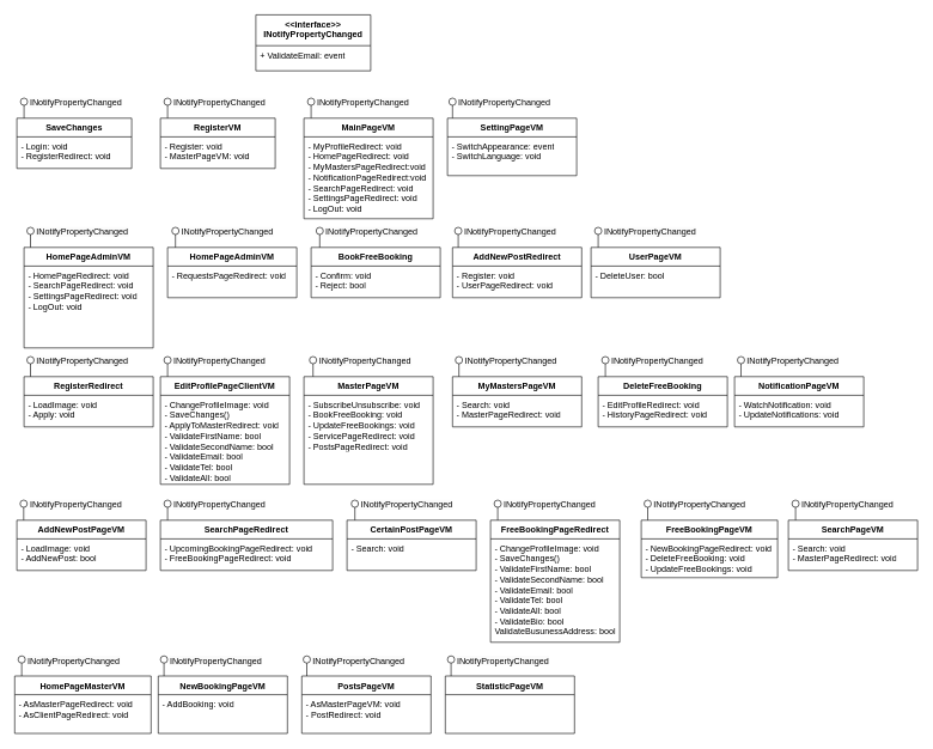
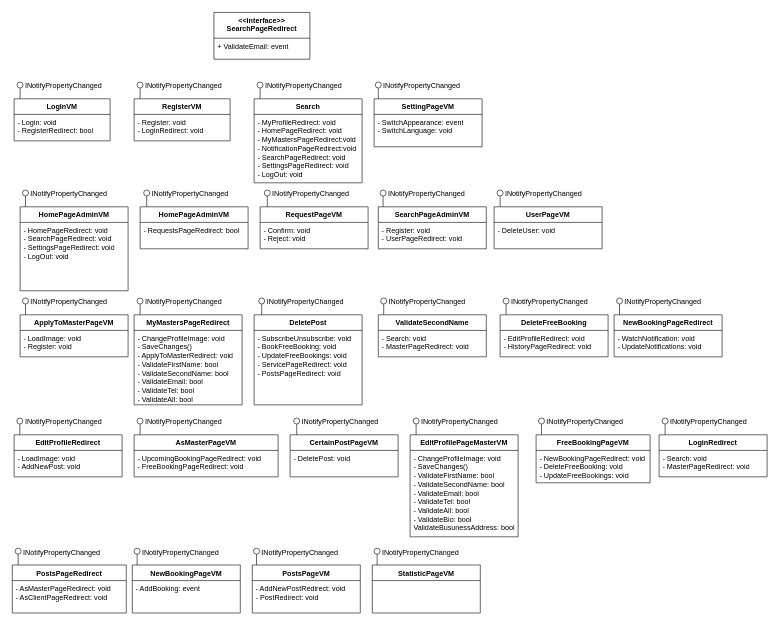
- <mxCell id="51" value="&amp;lt;&amp;lt;interface&amp;gt;&amp;gt;&lt;div&gt;INotifyPropertyChanged&lt;br&gt;&lt;/div&gt;" style="swimlane;fontStyle=1;align=center;verticalAlign=top;childLayout=stackLayout;horizontal=1;startSize=43;horizontalStack=0;resizeParent=1;resizeParentMax=0;resizeLast=0;collapsible=1;marginBottom=0;whiteSpace=wrap;html=1;" vertex="1" parent="1"><mxGeometry x="356" y="20" width="160" height="78" as="geometry"><mxRectangle x="100" y="130" width="100" height="30" as="alternateBounds" /></mxGeometry></mxCell>
+ <mxCell id="51" value="&amp;lt;&amp;lt;interface&amp;gt;&amp;gt;&lt;div&gt;SearchPageRedirect&lt;br&gt;&lt;/div&gt;" style="swimlane;fontStyle=1;align=center;verticalAlign=top;childLayout=stackLayout;horizontal=1;startSize=43;horizontalStack=0;resizeParent=1;resizeParentMax=0;resizeLast=0;collapsible=1;marginBottom=0;whiteSpace=wrap;html=1;" vertex="1" parent="1"><mxGeometry x="356" y="20" width="160" height="78" as="geometry"><mxRectangle x="100" y="130" width="100" height="30" as="alternateBounds" /></mxGeometry></mxCell>
- <mxCell id="2" value="SaveChanges" style="swimlane;fontStyle=1;align=center;verticalAlign=top;childLayout=stackLayout;horizontal=1;startSize=26;horizontalStack=0;resizeParent=1;resizeParentMax=0;resizeLast=0;collapsible=1;marginBottom=0;whiteSpace=wrap;html=1;" vertex="1" parent="1"><mxGeometry x="23" y="164" width="160" height="70" as="geometry"><mxRectangle x="100" y="130" width="100" height="30" as="alternateBounds" /></mxGeometry></mxCell>
+ <mxCell id="2" value="LogInVM" style="swimlane;fontStyle=1;align=center;verticalAlign=top;childLayout=stackLayout;horizontal=1;startSize=26;horizontalStack=0;resizeParent=1;resizeParentMax=0;resizeLast=0;collapsible=1;marginBottom=0;whiteSpace=wrap;html=1;" vertex="1" parent="1"><mxGeometry x="23" y="164" width="160" height="70" as="geometry"><mxRectangle x="100" y="130" width="100" height="30" as="alternateBounds" /></mxGeometry></mxCell>
- <mxCell id="6" value="MainPageVM" style="swimlane;fontStyle=1;align=center;verticalAlign=top;childLayout=stackLayout;horizontal=1;startSize=26;horizontalStack=0;resizeParent=1;resizeParentMax=0;resizeLast=0;collapsible=1;marginBottom=0;whiteSpace=wrap;html=1;" vertex="1" parent="1"><mxGeometry x="423" y="164" width="180" height="140" as="geometry"><mxRectangle x="440" y="120" width="100" height="30" as="alternateBounds" /></mxGeometry></mxCell>
+ <mxCell id="6" value="Search" style="swimlane;fontStyle=1;align=center;verticalAlign=top;childLayout=stackLayout;horizontal=1;startSize=26;horizontalStack=0;resizeParent=1;resizeParentMax=0;resizeLast=0;collapsible=1;marginBottom=0;whiteSpace=wrap;html=1;" vertex="1" parent="1"><mxGeometry x="423" y="164" width="180" height="140" as="geometry"><mxRectangle x="440" y="120" width="100" height="30" as="alternateBounds" /></mxGeometry></mxCell>
- <mxCell id="3" value="- Login: void&lt;div&gt;- RegisterRedirect: void&lt;/div&gt;" style="text;strokeColor=none;fillColor=none;align=left;verticalAlign=top;spacingLeft=4;spacingRight=4;overflow=hidden;rotatable=0;points=[[0,0.5],[1,0.5]];portConstraint=eastwest;whiteSpace=wrap;html=1;" vertex="1" parent="2"><mxGeometry y="26" width="160" height="44" as="geometry" /></mxCell>
+ <mxCell id="3" value="- Login: void&lt;div&gt;- RegisterRedirect: bool&lt;/div&gt;" style="text;strokeColor=none;fillColor=none;align=left;verticalAlign=top;spacingLeft=4;spacingRight=4;overflow=hidden;rotatable=0;points=[[0,0.5],[1,0.5]];portConstraint=eastwest;whiteSpace=wrap;html=1;" vertex="1" parent="2"><mxGeometry y="26" width="160" height="44" as="geometry" /></mxCell>
- <mxCell id="5" value="- Register: void&lt;div&gt;- MasterPageVM: void&lt;/div&gt;" style="text;strokeColor=none;fillColor=none;align=left;verticalAlign=top;spacingLeft=4;spacingRight=4;overflow=hidden;rotatable=0;points=[[0,0.5],[1,0.5]];portConstraint=eastwest;whiteSpace=wrap;html=1;" vertex="1" parent="4"><mxGeometry y="26" width="160" height="44" as="geometry" /></mxCell>
+ <mxCell id="5" value="- Register: void&lt;div&gt;- LoginRedirect: void&lt;/div&gt;" style="text;strokeColor=none;fillColor=none;align=left;verticalAlign=top;spacingLeft=4;spacingRight=4;overflow=hidden;rotatable=0;points=[[0,0.5],[1,0.5]];portConstraint=eastwest;whiteSpace=wrap;html=1;" vertex="1" parent="4"><mxGeometry y="26" width="160" height="44" as="geometry" /></mxCell>
- <mxCell id="14" value="BookFreeBooking" style="swimlane;fontStyle=1;align=center;verticalAlign=top;childLayout=stackLayout;horizontal=1;startSize=26;horizontalStack=0;resizeParent=1;resizeParentMax=0;resizeLast=0;collapsible=1;marginBottom=0;whiteSpace=wrap;html=1;" vertex="1" parent="1"><mxGeometry x="433" y="344" width="180" height="70" as="geometry"><mxRectangle x="100" y="130" width="100" height="30" as="alternateBounds" /></mxGeometry></mxCell>
+ <mxCell id="14" value="RequestPageVM" style="swimlane;fontStyle=1;align=center;verticalAlign=top;childLayout=stackLayout;horizontal=1;startSize=26;horizontalStack=0;resizeParent=1;resizeParentMax=0;resizeLast=0;collapsible=1;marginBottom=0;whiteSpace=wrap;html=1;" vertex="1" parent="1"><mxGeometry x="433" y="344" width="180" height="70" as="geometry"><mxRectangle x="100" y="130" width="100" height="30" as="alternateBounds" /></mxGeometry></mxCell>
- <mxCell id="16" value="AddNewPostRedirect" style="swimlane;fontStyle=1;align=center;verticalAlign=top;childLayout=stackLayout;horizontal=1;startSize=26;horizontalStack=0;resizeParent=1;resizeParentMax=0;resizeLast=0;collapsible=1;marginBottom=0;whiteSpace=wrap;html=1;" vertex="1" parent="1"><mxGeometry x="630" y="344" width="180" height="70" as="geometry"><mxRectangle x="100" y="130" width="100" height="30" as="alternateBounds" /></mxGeometry></mxCell>
+ <mxCell id="16" value="SearchPageAdminVM" style="swimlane;fontStyle=1;align=center;verticalAlign=top;childLayout=stackLayout;horizontal=1;startSize=26;horizontalStack=0;resizeParent=1;resizeParentMax=0;resizeLast=0;collapsible=1;marginBottom=0;whiteSpace=wrap;html=1;" vertex="1" parent="1"><mxGeometry x="630" y="344" width="180" height="70" as="geometry"><mxRectangle x="100" y="130" width="100" height="30" as="alternateBounds" /></mxGeometry></mxCell>
- <mxCell id="19" value="- DeleteUser: bool" style="text;strokeColor=none;fillColor=none;align=left;verticalAlign=top;spacingLeft=4;spacingRight=4;overflow=hidden;rotatable=0;points=[[0,0.5],[1,0.5]];portConstraint=eastwest;whiteSpace=wrap;html=1;" vertex="1" parent="18"><mxGeometry y="26" width="180" height="44" as="geometry" /></mxCell>
+ <mxCell id="19" value="- DeleteUser: void" style="text;strokeColor=none;fillColor=none;align=left;verticalAlign=top;spacingLeft=4;spacingRight=4;overflow=hidden;rotatable=0;points=[[0,0.5],[1,0.5]];portConstraint=eastwest;whiteSpace=wrap;html=1;" vertex="1" parent="18"><mxGeometry y="26" width="180" height="44" as="geometry" /></mxCell>
- <mxCell id="11" value="- RequestsPageRedirect: void" style="text;strokeColor=none;fillColor=none;align=left;verticalAlign=top;spacingLeft=4;spacingRight=4;overflow=hidden;rotatable=0;points=[[0,0.5],[1,0.5]];portConstraint=eastwest;whiteSpace=wrap;html=1;" vertex="1" parent="10"><mxGeometry y="26" width="180" height="44" as="geometry" /></mxCell>
+ <mxCell id="11" value="- RequestsPageRedirect: bool" style="text;strokeColor=none;fillColor=none;align=left;verticalAlign=top;spacingLeft=4;spacingRight=4;overflow=hidden;rotatable=0;points=[[0,0.5],[1,0.5]];portConstraint=eastwest;whiteSpace=wrap;html=1;" vertex="1" parent="10"><mxGeometry y="26" width="180" height="44" as="geometry" /></mxCell>
- <mxCell id="15" value="- Confirm: void&lt;div&gt;- Reject: bool&lt;/div&gt;" style="text;strokeColor=none;fillColor=none;align=left;verticalAlign=top;spacingLeft=4;spacingRight=4;overflow=hidden;rotatable=0;points=[[0,0.5],[1,0.5]];portConstraint=eastwest;whiteSpace=wrap;html=1;" vertex="1" parent="14"><mxGeometry y="26" width="180" height="44" as="geometry" /></mxCell>
+ <mxCell id="15" value="- Confirm: void&lt;div&gt;- Reject: void&lt;/div&gt;" style="text;strokeColor=none;fillColor=none;align=left;verticalAlign=top;spacingLeft=4;spacingRight=4;overflow=hidden;rotatable=0;points=[[0,0.5],[1,0.5]];portConstraint=eastwest;whiteSpace=wrap;html=1;" vertex="1" parent="14"><mxGeometry y="26" width="180" height="44" as="geometry" /></mxCell>
- <mxCell id="20" value="RegisterRedirect" style="swimlane;fontStyle=1;align=center;verticalAlign=top;childLayout=stackLayout;horizontal=1;startSize=26;horizontalStack=0;resizeParent=1;resizeParentMax=0;resizeLast=0;collapsible=1;marginBottom=0;whiteSpace=wrap;html=1;" vertex="1" parent="1"><mxGeometry x="33" y="524" width="180" height="70" as="geometry"><mxRectangle x="100" y="130" width="100" height="30" as="alternateBounds" /></mxGeometry></mxCell>
+ <mxCell id="20" value="ApplyToMasterPageVM" style="swimlane;fontStyle=1;align=center;verticalAlign=top;childLayout=stackLayout;horizontal=1;startSize=26;horizontalStack=0;resizeParent=1;resizeParentMax=0;resizeLast=0;collapsible=1;marginBottom=0;whiteSpace=wrap;html=1;" vertex="1" parent="1"><mxGeometry x="33" y="524" width="180" height="70" as="geometry"><mxRectangle x="100" y="130" width="100" height="30" as="alternateBounds" /></mxGeometry></mxCell>
- <mxCell id="22" value="EditProfilePageClientVM" style="swimlane;fontStyle=1;align=center;verticalAlign=top;childLayout=stackLayout;horizontal=1;startSize=26;horizontalStack=0;resizeParent=1;resizeParentMax=0;resizeLast=0;collapsible=1;marginBottom=0;whiteSpace=wrap;html=1;" vertex="1" parent="1"><mxGeometry x="223" y="524" width="180" height="150" as="geometry"><mxRectangle x="100" y="130" width="100" height="30" as="alternateBounds" /></mxGeometry></mxCell>
+ <mxCell id="22" value="MyMastersPageRedirect" style="swimlane;fontStyle=1;align=center;verticalAlign=top;childLayout=stackLayout;horizontal=1;startSize=26;horizontalStack=0;resizeParent=1;resizeParentMax=0;resizeLast=0;collapsible=1;marginBottom=0;whiteSpace=wrap;html=1;" vertex="1" parent="1"><mxGeometry x="223" y="524" width="180" height="150" as="geometry"><mxRectangle x="100" y="130" width="100" height="30" as="alternateBounds" /></mxGeometry></mxCell>
- <mxCell id="24" value="MasterPageVM" style="swimlane;fontStyle=1;align=center;verticalAlign=top;childLayout=stackLayout;horizontal=1;startSize=26;horizontalStack=0;resizeParent=1;resizeParentMax=0;resizeLast=0;collapsible=1;marginBottom=0;whiteSpace=wrap;html=1;" vertex="1" parent="1"><mxGeometry x="423" y="524" width="180" height="150" as="geometry"><mxRectangle x="100" y="130" width="100" height="30" as="alternateBounds" /></mxGeometry></mxCell>
+ <mxCell id="24" value="DeletePost" style="swimlane;fontStyle=1;align=center;verticalAlign=top;childLayout=stackLayout;horizontal=1;startSize=26;horizontalStack=0;resizeParent=1;resizeParentMax=0;resizeLast=0;collapsible=1;marginBottom=0;whiteSpace=wrap;html=1;" vertex="1" parent="1"><mxGeometry x="423" y="524" width="180" height="150" as="geometry"><mxRectangle x="100" y="130" width="100" height="30" as="alternateBounds" /></mxGeometry></mxCell>
- <mxCell id="26" value="MyMastersPageVM" style="swimlane;fontStyle=1;align=center;verticalAlign=top;childLayout=stackLayout;horizontal=1;startSize=26;horizontalStack=0;resizeParent=1;resizeParentMax=0;resizeLast=0;collapsible=1;marginBottom=0;whiteSpace=wrap;html=1;" vertex="1" parent="1"><mxGeometry x="630" y="524" width="180" height="70" as="geometry"><mxRectangle x="100" y="130" width="100" height="30" as="alternateBounds" /></mxGeometry></mxCell>
+ <mxCell id="26" value="ValidateSecondName" style="swimlane;fontStyle=1;align=center;verticalAlign=top;childLayout=stackLayout;horizontal=1;startSize=26;horizontalStack=0;resizeParent=1;resizeParentMax=0;resizeLast=0;collapsible=1;marginBottom=0;whiteSpace=wrap;html=1;" vertex="1" parent="1"><mxGeometry x="630" y="524" width="180" height="70" as="geometry"><mxRectangle x="100" y="130" width="100" height="30" as="alternateBounds" /></mxGeometry></mxCell>
- <mxCell id="30" value="NotificationPageVM" style="swimlane;fontStyle=1;align=center;verticalAlign=top;childLayout=stackLayout;horizontal=1;startSize=26;horizontalStack=0;resizeParent=1;resizeParentMax=0;resizeLast=0;collapsible=1;marginBottom=0;whiteSpace=wrap;html=1;" vertex="1" parent="1"><mxGeometry x="1023" y="524" width="180" height="70" as="geometry"><mxRectangle x="100" y="130" width="100" height="30" as="alternateBounds" /></mxGeometry></mxCell>
+ <mxCell id="30" value="NewBookingPageRedirect" style="swimlane;fontStyle=1;align=center;verticalAlign=top;childLayout=stackLayout;horizontal=1;startSize=26;horizontalStack=0;resizeParent=1;resizeParentMax=0;resizeLast=0;collapsible=1;marginBottom=0;whiteSpace=wrap;html=1;" vertex="1" parent="1"><mxGeometry x="1023" y="524" width="180" height="70" as="geometry"><mxRectangle x="100" y="130" width="100" height="30" as="alternateBounds" /></mxGeometry></mxCell>
- <mxCell id="21" value="- LoadImage: void&lt;div&gt;- Apply: void&lt;/div&gt;" style="text;strokeColor=none;fillColor=none;align=left;verticalAlign=top;spacingLeft=4;spacingRight=4;overflow=hidden;rotatable=0;points=[[0,0.5],[1,0.5]];portConstraint=eastwest;whiteSpace=wrap;html=1;" vertex="1" parent="20"><mxGeometry y="26" width="180" height="44" as="geometry" /></mxCell>
+ <mxCell id="21" value="- LoadImage: void&lt;div&gt;- Register: void&lt;/div&gt;" style="text;strokeColor=none;fillColor=none;align=left;verticalAlign=top;spacingLeft=4;spacingRight=4;overflow=hidden;rotatable=0;points=[[0,0.5],[1,0.5]];portConstraint=eastwest;whiteSpace=wrap;html=1;" vertex="1" parent="20"><mxGeometry y="26" width="180" height="44" as="geometry" /></mxCell>
- <mxCell id="34" value="AddNewPostPageVM" style="swimlane;fontStyle=1;align=center;verticalAlign=top;childLayout=stackLayout;horizontal=1;startSize=26;horizontalStack=0;resizeParent=1;resizeParentMax=0;resizeLast=0;collapsible=1;marginBottom=0;whiteSpace=wrap;html=1;" vertex="1" parent="1"><mxGeometry x="23" y="724" width="180" height="70" as="geometry"><mxRectangle x="100" y="130" width="100" height="30" as="alternateBounds" /></mxGeometry></mxCell>
+ <mxCell id="34" value="EditProfileRedirect" style="swimlane;fontStyle=1;align=center;verticalAlign=top;childLayout=stackLayout;horizontal=1;startSize=26;horizontalStack=0;resizeParent=1;resizeParentMax=0;resizeLast=0;collapsible=1;marginBottom=0;whiteSpace=wrap;html=1;" vertex="1" parent="1"><mxGeometry x="23" y="724" width="180" height="70" as="geometry"><mxRectangle x="100" y="130" width="100" height="30" as="alternateBounds" /></mxGeometry></mxCell>
- <mxCell id="36" value="SearchPageRedirect" style="swimlane;fontStyle=1;align=center;verticalAlign=top;childLayout=stackLayout;horizontal=1;startSize=26;horizontalStack=0;resizeParent=1;resizeParentMax=0;resizeLast=0;collapsible=1;marginBottom=0;whiteSpace=wrap;html=1;" vertex="1" parent="1"><mxGeometry x="223" y="724" width="240" height="70" as="geometry"><mxRectangle x="100" y="130" width="100" height="30" as="alternateBounds" /></mxGeometry></mxCell>
+ <mxCell id="36" value="AsMasterPageVM" style="swimlane;fontStyle=1;align=center;verticalAlign=top;childLayout=stackLayout;horizontal=1;startSize=26;horizontalStack=0;resizeParent=1;resizeParentMax=0;resizeLast=0;collapsible=1;marginBottom=0;whiteSpace=wrap;html=1;" vertex="1" parent="1"><mxGeometry x="223" y="724" width="240" height="70" as="geometry"><mxRectangle x="100" y="130" width="100" height="30" as="alternateBounds" /></mxGeometry></mxCell>
- <mxCell id="40" value="FreeBookingPageRedirect" style="swimlane;fontStyle=1;align=center;verticalAlign=top;childLayout=stackLayout;horizontal=1;startSize=26;horizontalStack=0;resizeParent=1;resizeParentMax=0;resizeLast=0;collapsible=1;marginBottom=0;whiteSpace=wrap;html=1;" vertex="1" parent="1"><mxGeometry x="683" y="724" width="180" height="170" as="geometry"><mxRectangle x="100" y="130" width="100" height="30" as="alternateBounds" /></mxGeometry></mxCell>
+ <mxCell id="40" value="EditProfilePageMasterVM" style="swimlane;fontStyle=1;align=center;verticalAlign=top;childLayout=stackLayout;horizontal=1;startSize=26;horizontalStack=0;resizeParent=1;resizeParentMax=0;resizeLast=0;collapsible=1;marginBottom=0;whiteSpace=wrap;html=1;" vertex="1" parent="1"><mxGeometry x="683" y="724" width="180" height="170" as="geometry"><mxRectangle x="100" y="130" width="100" height="30" as="alternateBounds" /></mxGeometry></mxCell>
- <mxCell id="32" value="SearchPageVM" style="swimlane;fontStyle=1;align=center;verticalAlign=top;childLayout=stackLayout;horizontal=1;startSize=26;horizontalStack=0;resizeParent=1;resizeParentMax=0;resizeLast=0;collapsible=1;marginBottom=0;whiteSpace=wrap;html=1;" vertex="1" parent="1"><mxGeometry x="1098" y="724" width="180" height="70" as="geometry"><mxRectangle x="100" y="130" width="100" height="30" as="alternateBounds" /></mxGeometry></mxCell>
+ <mxCell id="32" value="LoginRedirect" style="swimlane;fontStyle=1;align=center;verticalAlign=top;childLayout=stackLayout;horizontal=1;startSize=26;horizontalStack=0;resizeParent=1;resizeParentMax=0;resizeLast=0;collapsible=1;marginBottom=0;whiteSpace=wrap;html=1;" vertex="1" parent="1"><mxGeometry x="1098" y="724" width="180" height="70" as="geometry"><mxRectangle x="100" y="130" width="100" height="30" as="alternateBounds" /></mxGeometry></mxCell>
- <mxCell id="39" value="- Search: void" style="text;strokeColor=none;fillColor=none;align=left;verticalAlign=top;spacingLeft=4;spacingRight=4;overflow=hidden;rotatable=0;points=[[0,0.5],[1,0.5]];portConstraint=eastwest;whiteSpace=wrap;html=1;" vertex="1" parent="38"><mxGeometry y="26" width="180" height="44" as="geometry" /></mxCell>
+ <mxCell id="39" value="- DeletePost: void" style="text;strokeColor=none;fillColor=none;align=left;verticalAlign=top;spacingLeft=4;spacingRight=4;overflow=hidden;rotatable=0;points=[[0,0.5],[1,0.5]];portConstraint=eastwest;whiteSpace=wrap;html=1;" vertex="1" parent="38"><mxGeometry y="26" width="180" height="44" as="geometry" /></mxCell>
- <mxCell id="35" value="- LoadImage: void&lt;div&gt;- AddNewPost: bool&lt;/div&gt;" style="text;strokeColor=none;fillColor=none;align=left;verticalAlign=top;spacingLeft=4;spacingRight=4;overflow=hidden;rotatable=0;points=[[0,0.5],[1,0.5]];portConstraint=eastwest;whiteSpace=wrap;html=1;" vertex="1" parent="34"><mxGeometry y="26" width="180" height="44" as="geometry" /></mxCell>
+ <mxCell id="35" value="- LoadImage: void&lt;div&gt;- AddNewPost: void&lt;/div&gt;" style="text;strokeColor=none;fillColor=none;align=left;verticalAlign=top;spacingLeft=4;spacingRight=4;overflow=hidden;rotatable=0;points=[[0,0.5],[1,0.5]];portConstraint=eastwest;whiteSpace=wrap;html=1;" vertex="1" parent="34"><mxGeometry y="26" width="180" height="44" as="geometry" /></mxCell>
- <mxCell id="44" value="HomePageMasterVM" style="swimlane;fontStyle=1;align=center;verticalAlign=top;childLayout=stackLayout;horizontal=1;startSize=26;horizontalStack=0;resizeParent=1;resizeParentMax=0;resizeLast=0;collapsible=1;marginBottom=0;whiteSpace=wrap;html=1;" vertex="1" parent="1"><mxGeometry x="20" y="941" width="190" height="80" as="geometry"><mxRectangle x="100" y="130" width="100" height="30" as="alternateBounds" /></mxGeometry></mxCell>
+ <mxCell id="44" value="PostsPageRedirect" style="swimlane;fontStyle=1;align=center;verticalAlign=top;childLayout=stackLayout;horizontal=1;startSize=26;horizontalStack=0;resizeParent=1;resizeParentMax=0;resizeLast=0;collapsible=1;marginBottom=0;whiteSpace=wrap;html=1;" vertex="1" parent="1"><mxGeometry x="20" y="941" width="190" height="80" as="geometry"><mxRectangle x="100" y="130" width="100" height="30" as="alternateBounds" /></mxGeometry></mxCell>
- <mxCell id="47" value="- AddBooking: void" style="text;strokeColor=none;fillColor=none;align=left;verticalAlign=top;spacingLeft=4;spacingRight=4;overflow=hidden;rotatable=0;points=[[0,0.5],[1,0.5]];portConstraint=eastwest;whiteSpace=wrap;html=1;" vertex="1" parent="46"><mxGeometry y="26" width="180" height="54" as="geometry" /></mxCell>
+ <mxCell id="47" value="- AddBooking: event" style="text;strokeColor=none;fillColor=none;align=left;verticalAlign=top;spacingLeft=4;spacingRight=4;overflow=hidden;rotatable=0;points=[[0,0.5],[1,0.5]];portConstraint=eastwest;whiteSpace=wrap;html=1;" vertex="1" parent="46"><mxGeometry y="26" width="180" height="54" as="geometry" /></mxCell>
- <mxCell id="49" value="- AsMasterPageVM: void&lt;div&gt;- PostRedirect: void&lt;/div&gt;" style="text;strokeColor=none;fillColor=none;align=left;verticalAlign=top;spacingLeft=4;spacingRight=4;overflow=hidden;rotatable=0;points=[[0,0.5],[1,0.5]];portConstraint=eastwest;whiteSpace=wrap;html=1;" vertex="1" parent="48"><mxGeometry y="26" width="180" height="54" as="geometry" /></mxCell>
+ <mxCell id="49" value="- AddNewPostRedirect: void&lt;div&gt;- PostRedirect: void&lt;/div&gt;" style="text;strokeColor=none;fillColor=none;align=left;verticalAlign=top;spacingLeft=4;spacingRight=4;overflow=hidden;rotatable=0;points=[[0,0.5],[1,0.5]];portConstraint=eastwest;whiteSpace=wrap;html=1;" vertex="1" parent="48"><mxGeometry y="26" width="180" height="54" as="geometry" /></mxCell>
